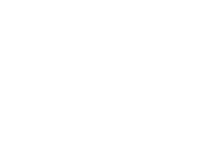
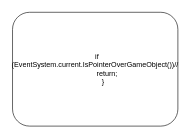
+ <mxCell id="2" value="&lt;div&gt;&amp;nbsp; if (EventSystem.current.IsPointerOverGameObject())//&lt;/div&gt;&lt;div&gt;&amp;nbsp; &amp;nbsp; &amp;nbsp; &amp;nbsp; &amp;nbsp; &amp;nbsp; return;&lt;/div&gt;&lt;div&gt;&amp;nbsp; &amp;nbsp; &amp;nbsp; &amp;nbsp; }&lt;/div&gt;" style="rounded=1;whiteSpace=wrap;html=1;" parent="1" vertex="1"><mxGeometry x="20" y="20" width="276" height="190" as="geometry" /></mxCell>
